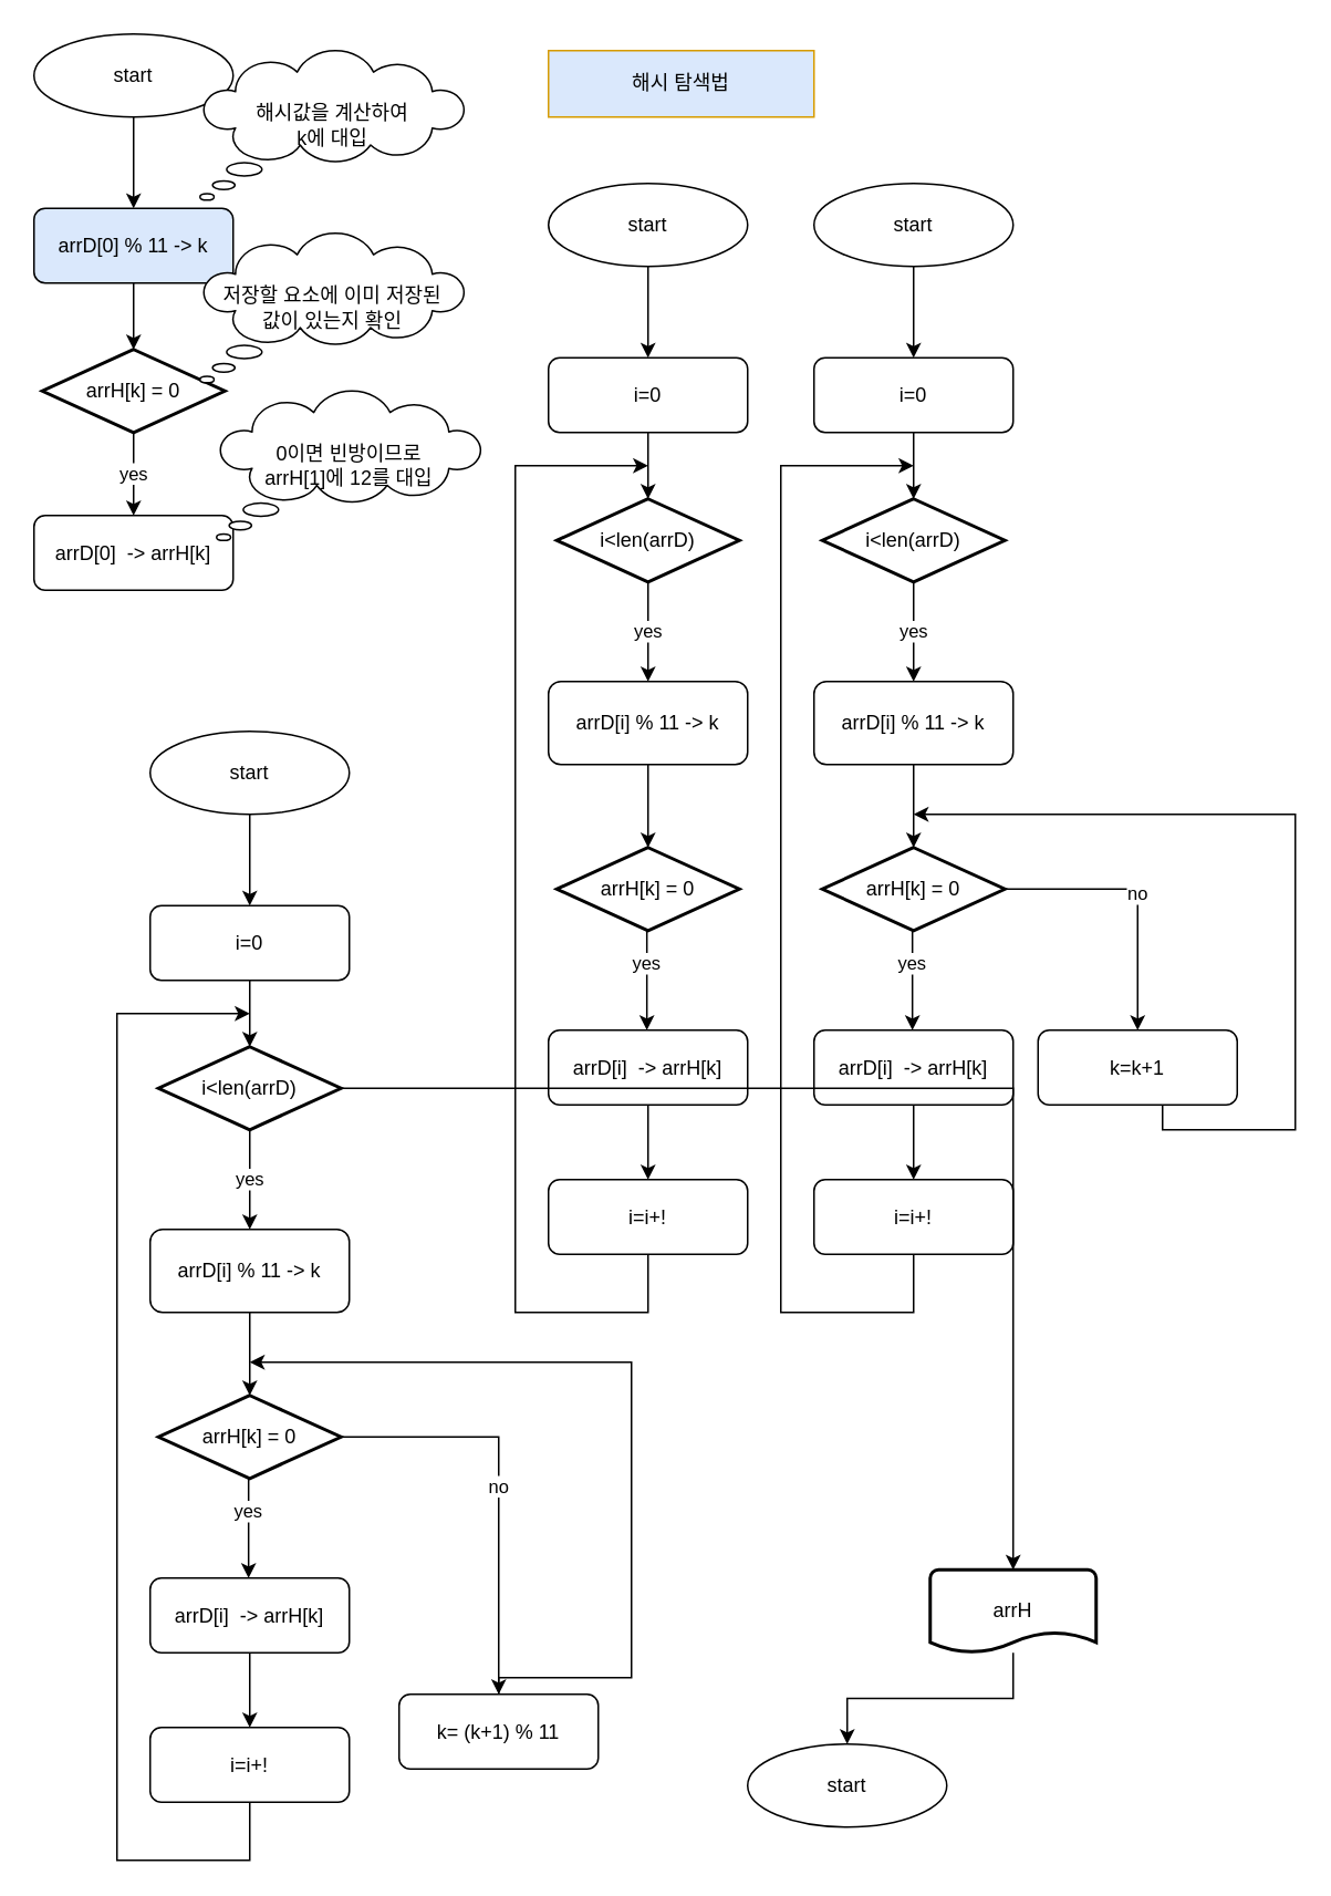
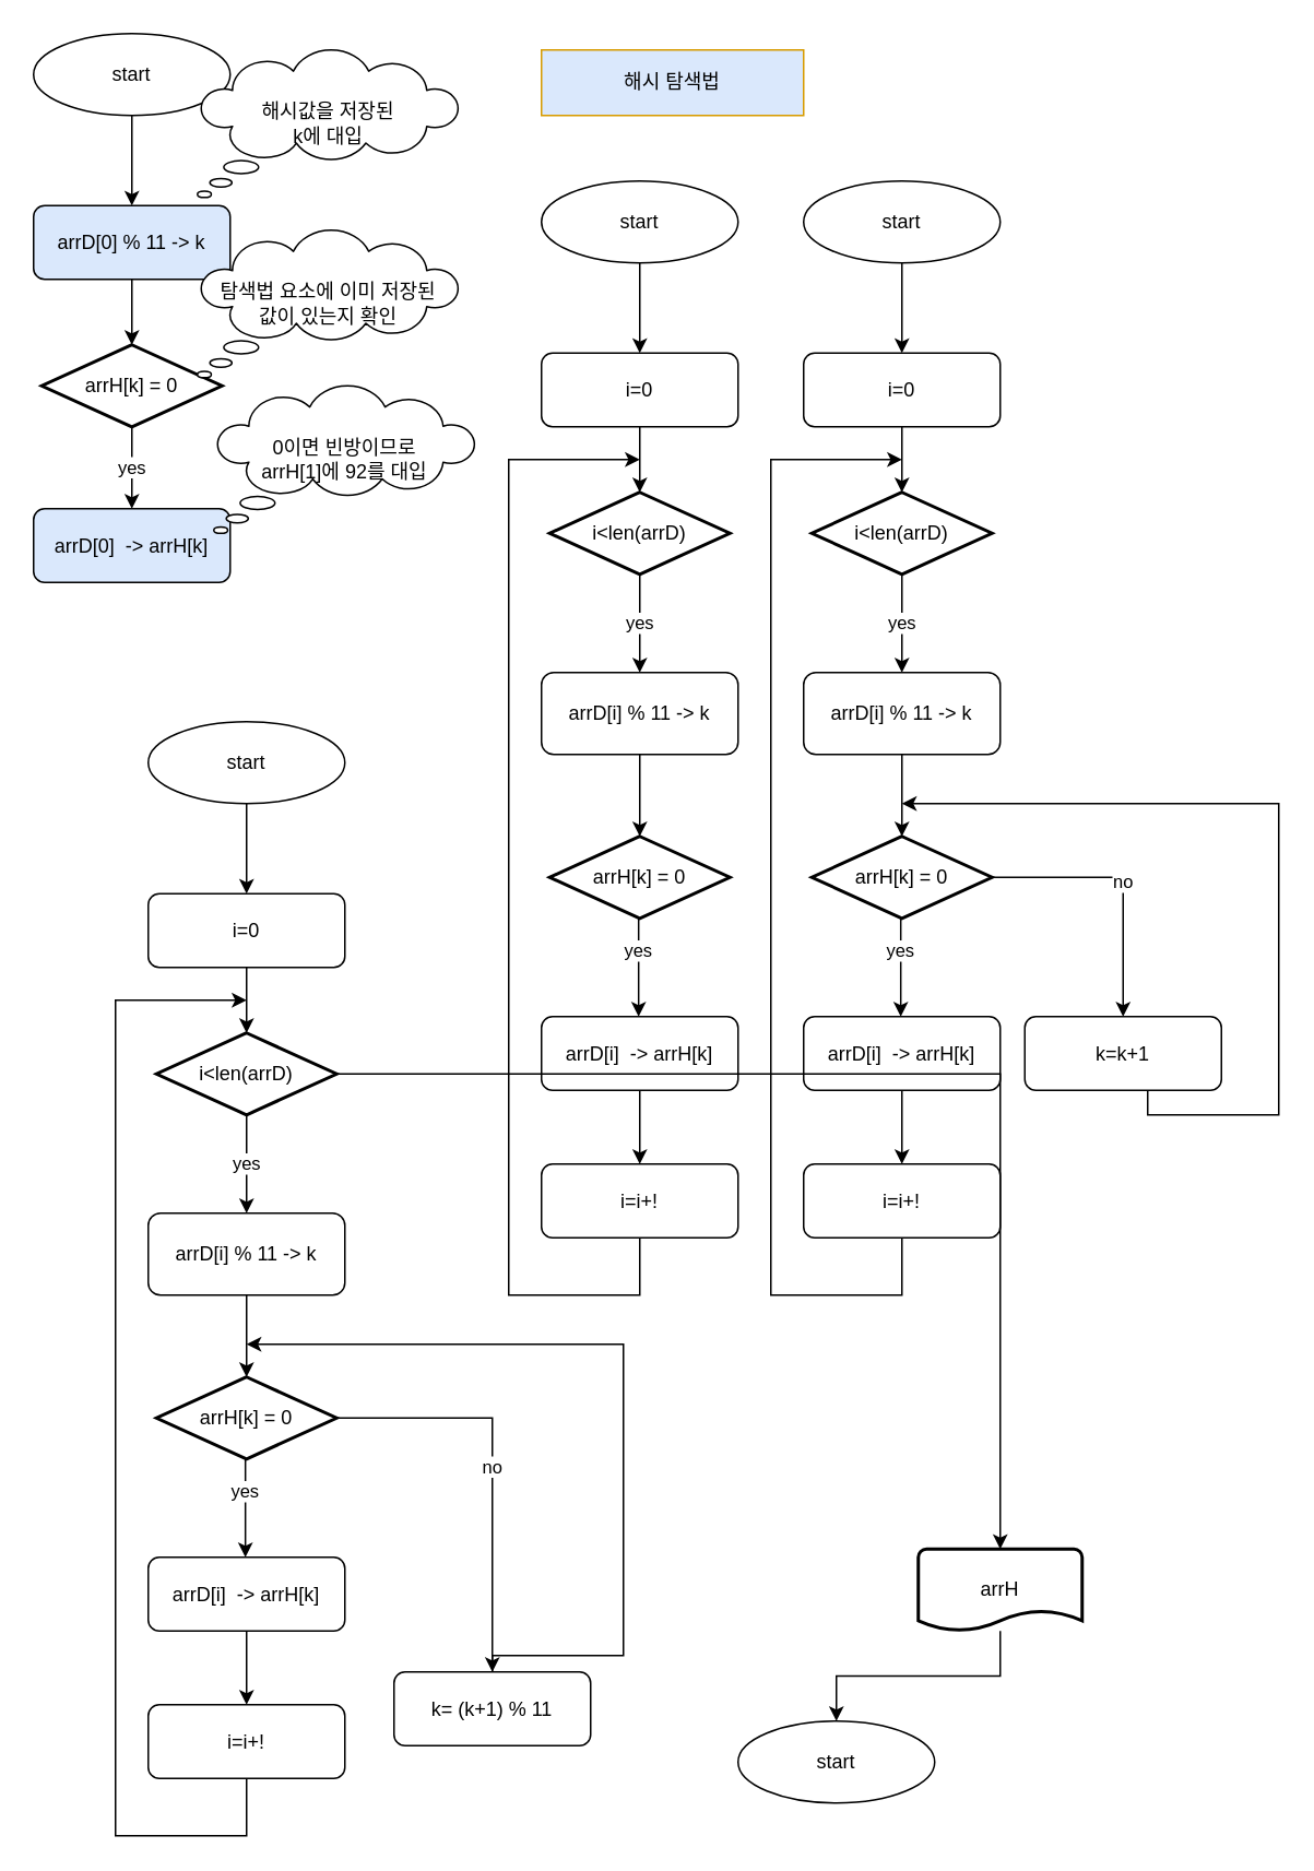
- <mxCell id="10" value="해시값을 계산하여 &lt;br&gt;k에 대입" style="whiteSpace=wrap;html=1;shape=mxgraph.basic.cloud_callout" vertex="1" parent="1"><mxGeometry x="120" y="30" width="160" height="90" as="geometry" /></mxCell>
+ <mxCell id="10" value="해시값을 저장된 &lt;br&gt;k에 대입" style="whiteSpace=wrap;html=1;shape=mxgraph.basic.cloud_callout" vertex="1" parent="1"><mxGeometry x="120" y="30" width="160" height="90" as="geometry" /></mxCell>
- <mxCell id="11" value="저장할 요소에 이미 저장된&lt;br&gt;값이 있는지 확인" style="whiteSpace=wrap;html=1;shape=mxgraph.basic.cloud_callout" vertex="1" parent="1"><mxGeometry x="120" y="140" width="160" height="90" as="geometry" /></mxCell>
+ <mxCell id="11" value="탐색법 요소에 이미 저장된&lt;br&gt;값이 있는지 확인" style="whiteSpace=wrap;html=1;shape=mxgraph.basic.cloud_callout" vertex="1" parent="1"><mxGeometry x="120" y="140" width="160" height="90" as="geometry" /></mxCell>
- <mxCell id="12" value="0이면 빈방이므로&lt;br&gt;arrH[1]에 12를 대입" style="whiteSpace=wrap;html=1;shape=mxgraph.basic.cloud_callout" vertex="1" parent="1"><mxGeometry x="130" y="235" width="160" height="90" as="geometry" /></mxCell>
+ <mxCell id="12" value="0이면 빈방이므로&lt;br&gt;arrH[1]에 92를 대입" style="whiteSpace=wrap;html=1;shape=mxgraph.basic.cloud_callout" vertex="1" parent="1"><mxGeometry x="130" y="235" width="160" height="90" as="geometry" /></mxCell>
- <mxCell id="9" value="arrD[0]&amp;nbsp; -&amp;gt; arrH[k]" style="rounded=1;whiteSpace=wrap;html=1;" vertex="1" parent="1"><mxGeometry x="20" y="310" width="120" height="45" as="geometry" /></mxCell>
+ <mxCell id="9" value="arrD[0]&amp;nbsp; -&amp;gt; arrH[k]" style="rounded=1;whiteSpace=wrap;html=1;fillColor=#dae8fc;" vertex="1" parent="1"><mxGeometry x="20" y="310" width="120" height="45" as="geometry" /></mxCell>
